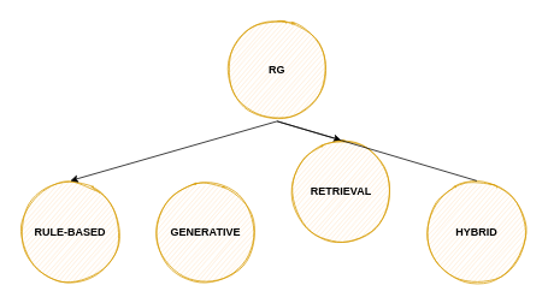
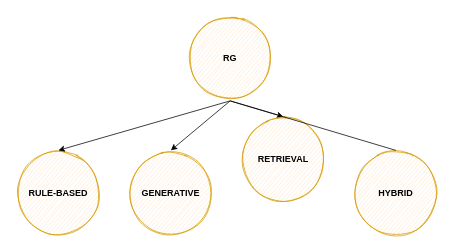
+ <mxCell id="2" style="edgeStyle=none;html=1;exitX=0.5;exitY=1;exitDx=0;exitDy=0;entryX=0.5;entryY=0;entryDx=0;entryDy=0;" parent="1" source="4" target="5" edge="1"><mxGeometry relative="1" as="geometry" /></mxCell>
